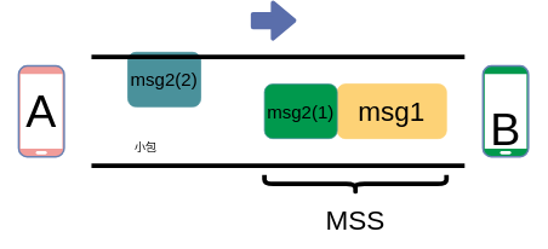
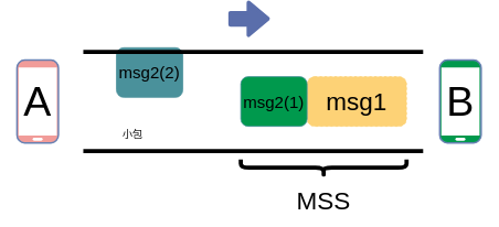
- <mxCell id="3" value="&lt;font style=&quot;font-size: 30px&quot;&gt;msg1&lt;/font&gt;" style="rounded=1;whiteSpace=wrap;html=1;fillColor=#FDD276;strokeColor=#FDD276;" parent="1" vertex="1"><mxGeometry x="370" y="90" width="120" height="60" as="geometry" /></mxCell>
+ <mxCell id="3" value="&lt;font style=&quot;font-size: 30px&quot;&gt;msg1&lt;/font&gt;" style="rounded=1;whiteSpace=wrap;html=1;fillColor=#FDD276;strokeColor=#FDD276;dashed=1;" parent="1" vertex="1"><mxGeometry x="370" y="90" width="120" height="60" as="geometry" /></mxCell>
- <mxCell id="9" value="&lt;font style=&quot;font-size: 50px&quot;&gt;B&lt;/font&gt;" style="text;html=1;strokeColor=none;fillColor=none;align=center;verticalAlign=middle;whiteSpace=wrap;rounded=0;" parent="1" vertex="1"><mxGeometry x="535" y="130" width="40" height="20" as="geometry" /></mxCell>
+ <mxCell id="9" value="&lt;font style=&quot;font-size: 50px&quot;&gt;B&lt;/font&gt;" style="text;html=1;strokeColor=none;fillColor=none;align=center;verticalAlign=middle;whiteSpace=wrap;rounded=0;" parent="1" vertex="1"><mxGeometry x="535" y="110" width="40" height="20" as="geometry" /></mxCell>
